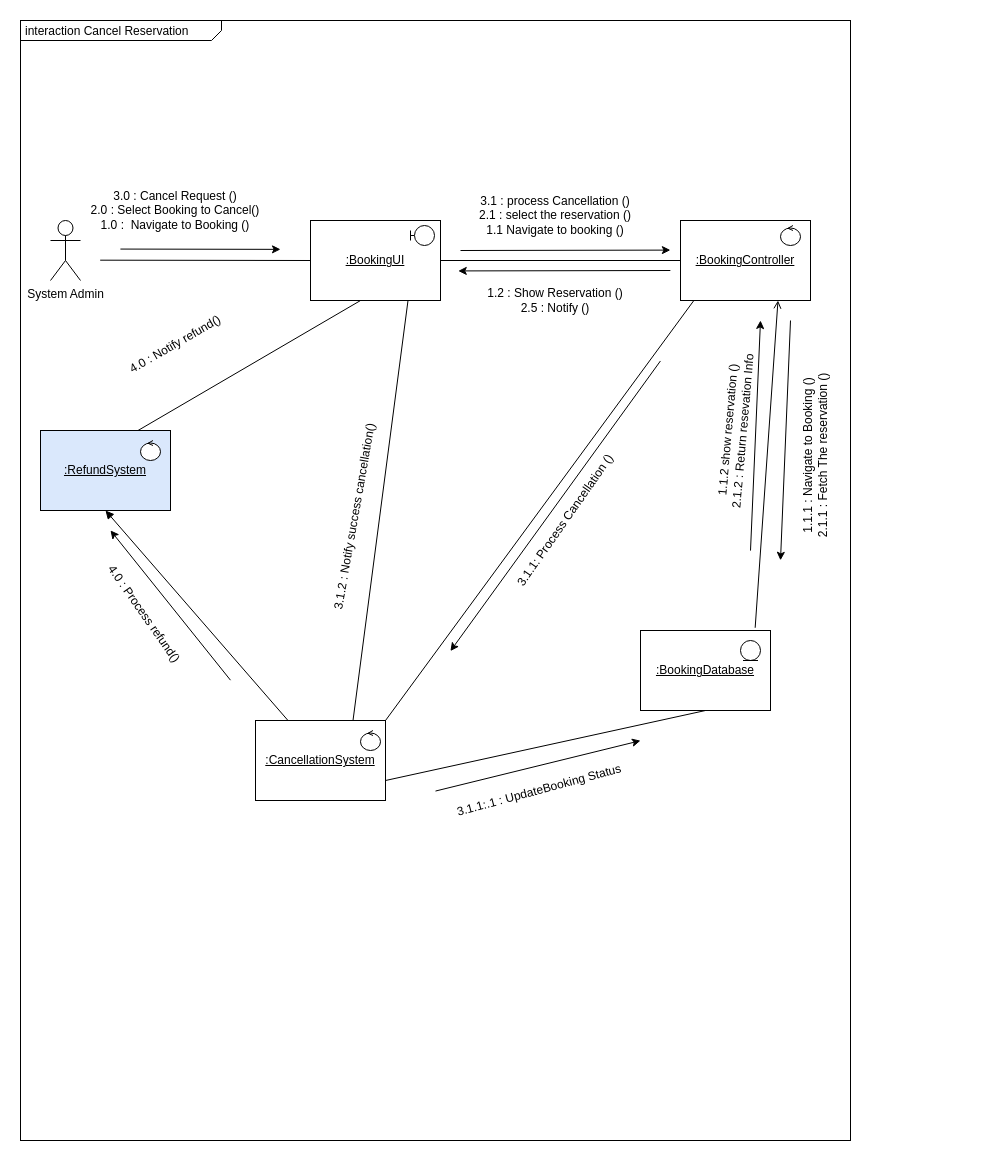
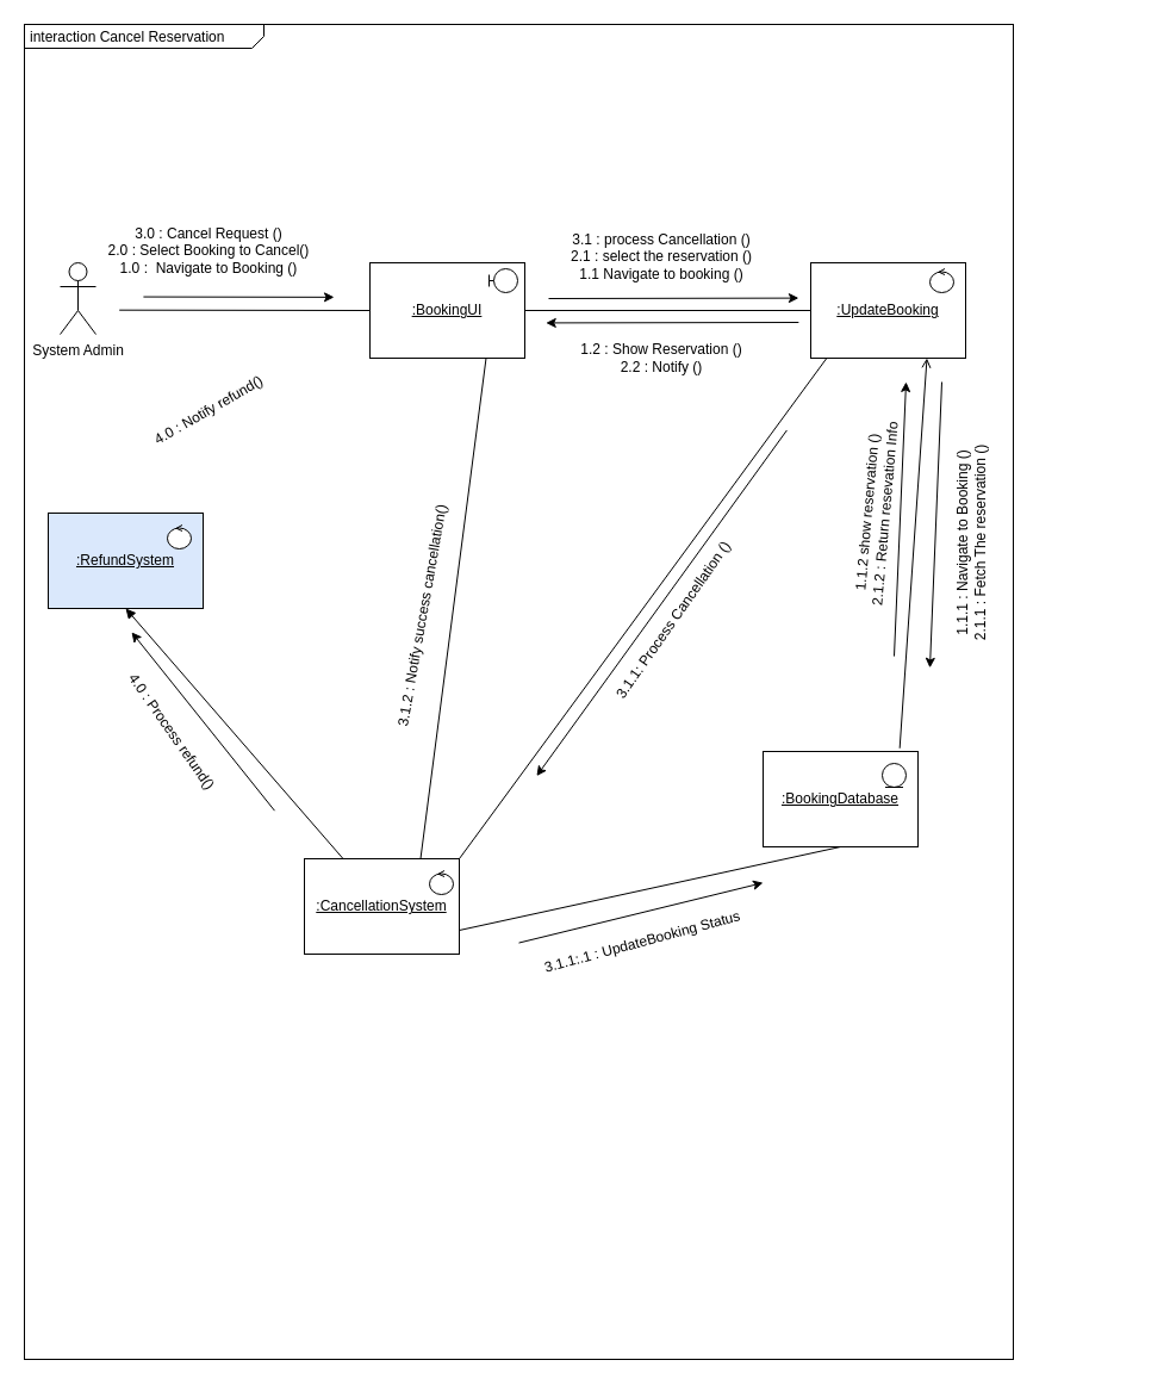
- <mxCell id="8" value="&lt;u&gt;:BookingController&lt;/u&gt;" style="rounded=0;whiteSpace=wrap;html=1;" vertex="1" parent="1"><mxGeometry x="680" y="220" width="130" height="80" as="geometry" /></mxCell>
+ <mxCell id="8" value="&lt;u&gt;:UpdateBooking&lt;/u&gt;" style="rounded=0;whiteSpace=wrap;html=1;" vertex="1" parent="1"><mxGeometry x="680" y="220" width="130" height="80" as="geometry" /></mxCell>
- <mxCell id="13" value="1.2 : Show Reservation ()&lt;div&gt;2.5 : Notify ()&lt;/div&gt;" style="text;html=1;align=center;verticalAlign=middle;whiteSpace=wrap;rounded=0;" vertex="1" parent="1"><mxGeometry x="430" y="290" width="250" height="20" as="geometry" /></mxCell>
+ <mxCell id="13" value="1.2 : Show Reservation ()&lt;div&gt;2.2 : Notify ()&lt;/div&gt;" style="text;html=1;align=center;verticalAlign=middle;whiteSpace=wrap;rounded=0;" vertex="1" parent="1"><mxGeometry x="430" y="290" width="250" height="20" as="geometry" /></mxCell>
- <mxCell id="25" value="" style="endArrow=none;html=1;rounded=0;entryX=0.385;entryY=1;entryDx=0;entryDy=0;entryPerimeter=0;exitX=0.75;exitY=0;exitDx=0;exitDy=0;" edge="1" parent="1" source="24" target="3"><mxGeometry width="50" height="50" relative="1" as="geometry"><mxPoint x="280" y="415" as="sourcePoint" /><mxPoint x="330" y="365" as="targetPoint" /></mxGeometry></mxCell>
